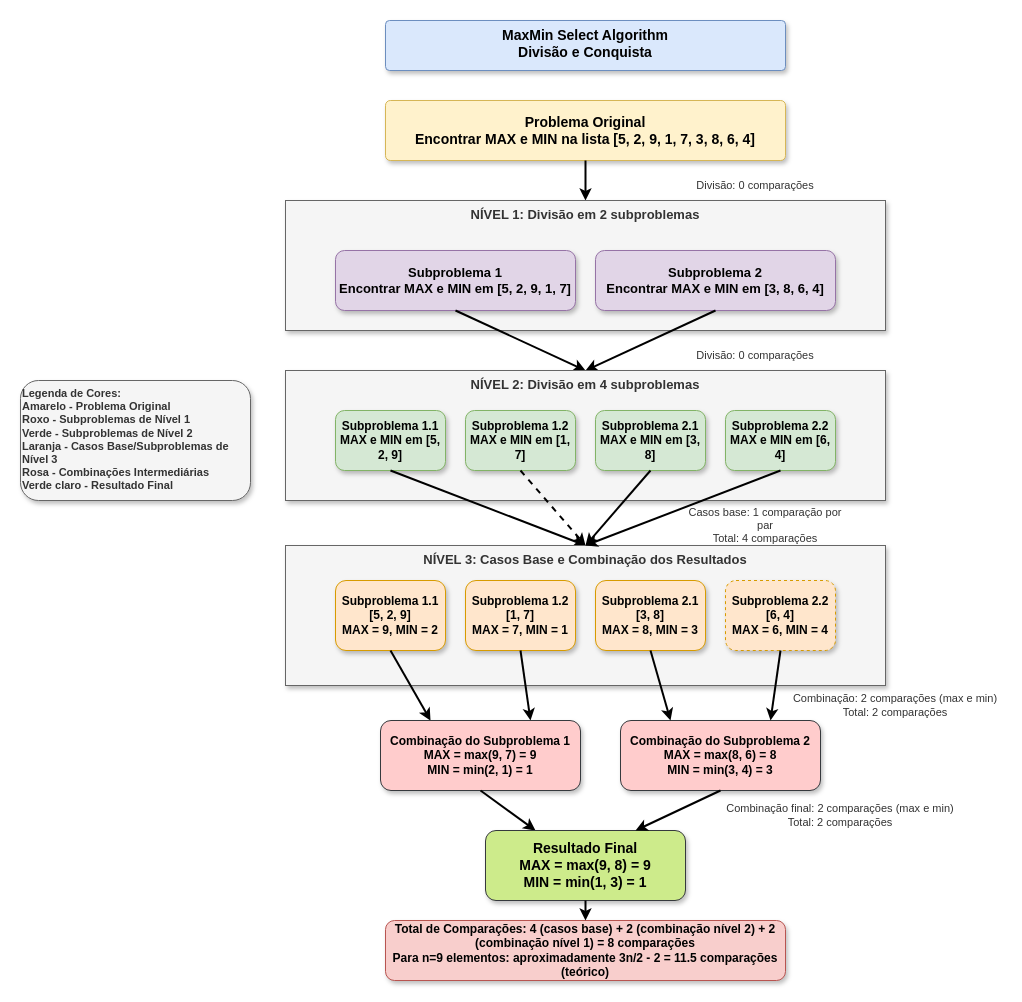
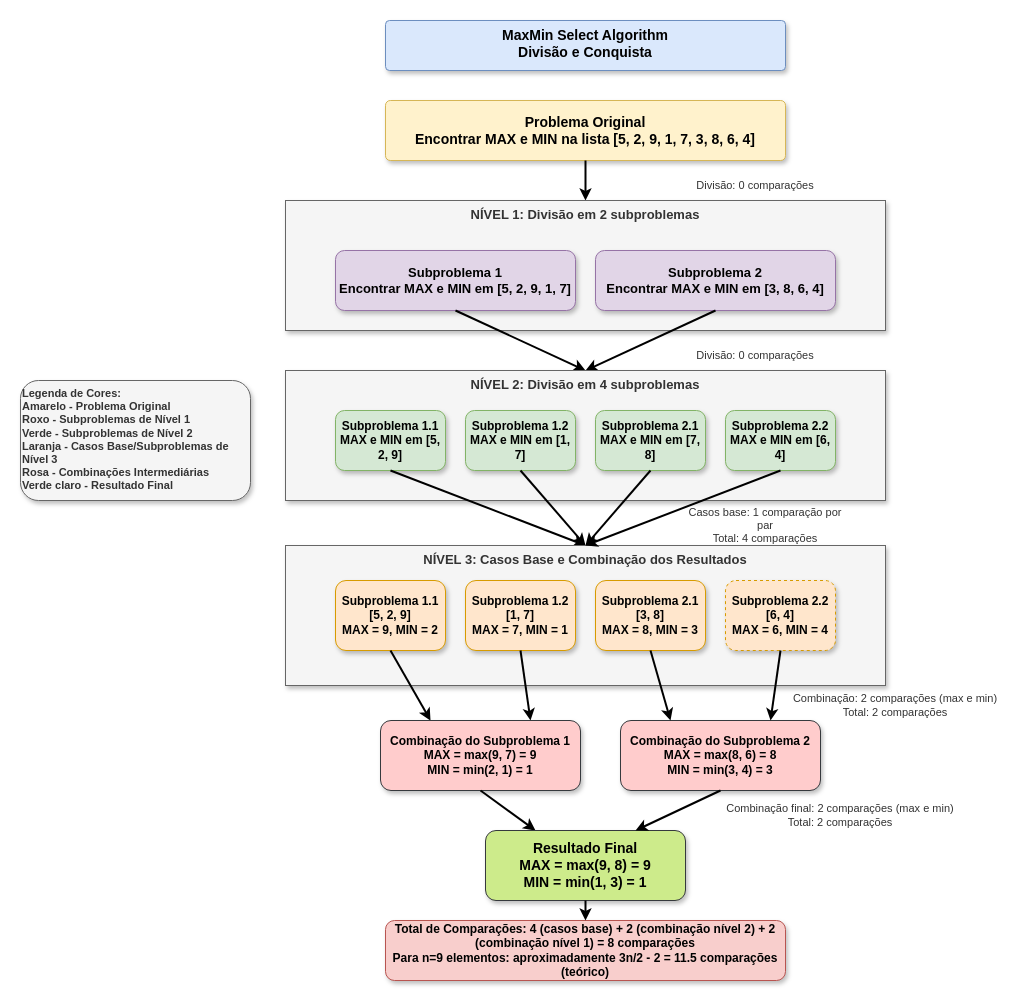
- <mxCell id="13" value="Subproblema 2.1&#10;MAX e MIN em [3, 8]" style="rounded=1;whiteSpace=wrap;html=1;fillColor=#d5e8d4;strokeColor=#82b366;shadow=1;fontSize=12;fontStyle=1" parent="1" vertex="1"><mxGeometry x="595" y="410" width="110" height="60" as="geometry" /></mxCell>
+ <mxCell id="13" value="Subproblema 2.1&#10;MAX e MIN em [7, 8]" style="rounded=1;whiteSpace=wrap;html=1;fillColor=#d5e8d4;strokeColor=#82b366;shadow=1;fontSize=12;fontStyle=1" parent="1" vertex="1"><mxGeometry x="595" y="410" width="110" height="60" as="geometry" /></mxCell>
- <mxCell id="16" value="" style="endArrow=classic;html=1;rounded=0;exitX=0.5;exitY=1;exitDx=0;exitDy=0;strokeWidth=2;entryX=0.5;entryY=0;entryDx=0;entryDy=0;dashed=1;" parent="1" source="12" target="18" edge="1"><mxGeometry width="50" height="50" relative="1" as="geometry"><mxPoint x="560" y="550" as="sourcePoint" /><mxPoint x="520" y="530" as="targetPoint" /></mxGeometry></mxCell>
+ <mxCell id="16" value="" style="endArrow=classic;html=1;rounded=0;exitX=0.5;exitY=1;exitDx=0;exitDy=0;strokeWidth=2;entryX=0.5;entryY=0;entryDx=0;entryDy=0;" parent="1" source="12" target="18" edge="1"><mxGeometry width="50" height="50" relative="1" as="geometry"><mxPoint x="560" y="550" as="sourcePoint" /><mxPoint x="520" y="530" as="targetPoint" /></mxGeometry></mxCell>
